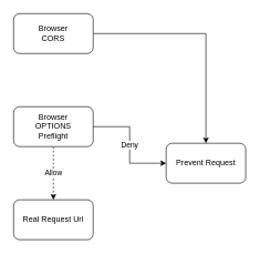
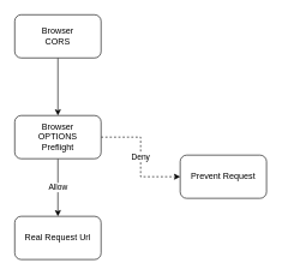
- <mxCell id="2" value="" style="edgeStyle=orthogonalEdgeStyle;rounded=0;orthogonalLoop=1;jettySize=auto;html=1;" edge="1" parent="1" source="3" target="8"><mxGeometry relative="1" as="geometry" /></mxCell>
+ <mxCell id="2" value="" style="edgeStyle=orthogonalEdgeStyle;rounded=0;orthogonalLoop=1;jettySize=auto;html=1;" edge="1" parent="1" source="3" target="6"><mxGeometry relative="1" as="geometry" /></mxCell>
- <mxCell id="5" value="Deny" style="edgeStyle=orthogonalEdgeStyle;rounded=0;orthogonalLoop=1;jettySize=auto;html=1;" edge="1" parent="1" source="6" target="8"><mxGeometry relative="1" as="geometry" /></mxCell>
+ <mxCell id="5" value="Deny" style="edgeStyle=orthogonalEdgeStyle;rounded=0;orthogonalLoop=1;jettySize=auto;html=1;dashed=1;" edge="1" parent="1" source="6" target="8"><mxGeometry relative="1" as="geometry" /></mxCell>
- <mxCell id="4" value="Allow" style="edgeStyle=orthogonalEdgeStyle;rounded=0;orthogonalLoop=1;jettySize=auto;html=1;dashed=1;" edge="1" parent="1" source="6" target="7"><mxGeometry relative="1" as="geometry" /></mxCell>
+ <mxCell id="4" value="Allow" style="edgeStyle=orthogonalEdgeStyle;rounded=0;orthogonalLoop=1;jettySize=auto;html=1;" edge="1" parent="1" source="6" target="7"><mxGeometry relative="1" as="geometry" /></mxCell>
